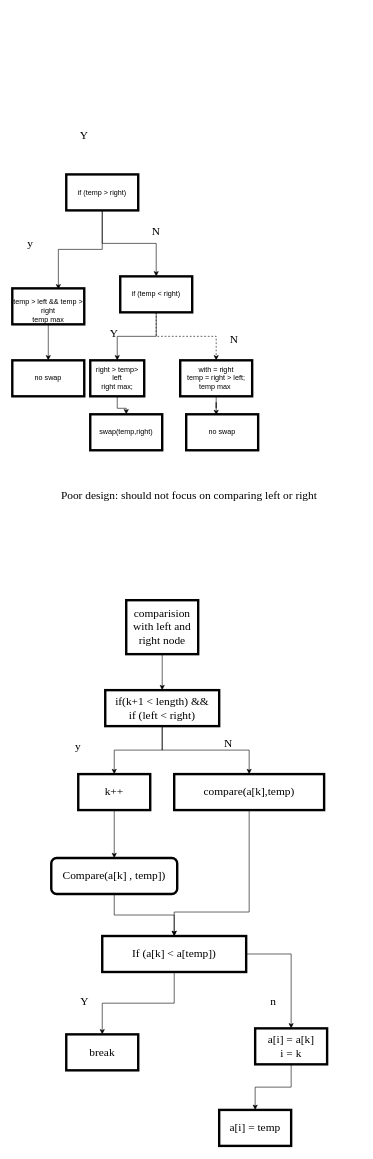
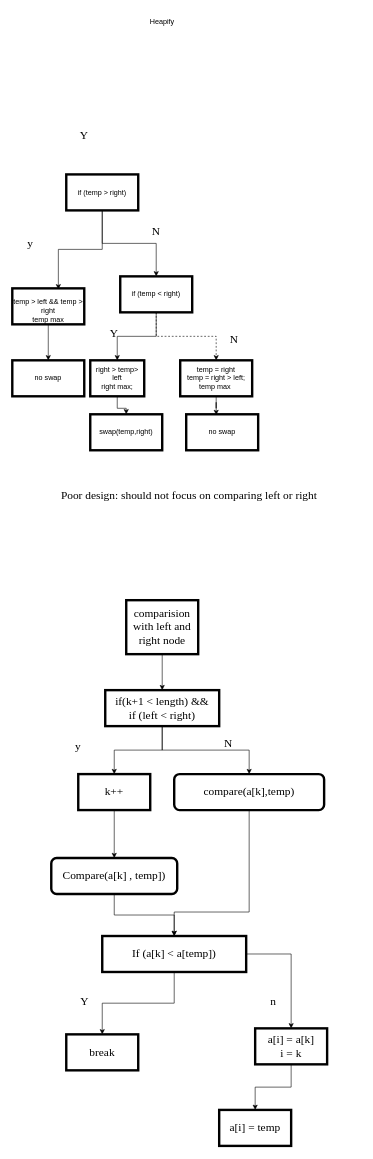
+ <mxCell id="2" value="Heapify" style="text;html=1;strokeColor=none;fillColor=none;align=center;verticalAlign=middle;whiteSpace=wrap;rounded=0;" vertex="1" parent="1"><mxGeometry x="240" y="20" width="60" height="30" as="geometry" /></mxCell>
- <mxCell id="18" value="with = right&lt;br&gt;temp = right &amp;gt; left;&lt;br&gt;temp max&amp;nbsp;" style="whiteSpace=wrap;html=1;rounded=0;strokeWidth=4;" vertex="1" parent="1"><mxGeometry x="300" y="600" width="120" height="60" as="geometry" /></mxCell>
+ <mxCell id="18" value="temp = right&lt;br&gt;temp = right &amp;gt; left;&lt;br&gt;temp max&amp;nbsp;" style="whiteSpace=wrap;html=1;rounded=0;strokeWidth=4;" vertex="1" parent="1"><mxGeometry x="300" y="600" width="120" height="60" as="geometry" /></mxCell>
- <mxCell id="35" value="compare(a[k],temp)" style="rounded=0;whiteSpace=wrap;html=1;fontFamily=Comic Sans MS;fontSize=19;strokeWidth=4;" vertex="1" parent="1"><mxGeometry x="290" y="1290" width="250" height="60" as="geometry" /></mxCell>
+ <mxCell id="35" value="compare(a[k],temp)" style="whiteSpace=wrap;html=1;fontFamily=Comic Sans MS;fontSize=19;strokeWidth=4;rounded=1;" vertex="1" parent="1"><mxGeometry x="290" y="1290" width="250" height="60" as="geometry" /></mxCell>
